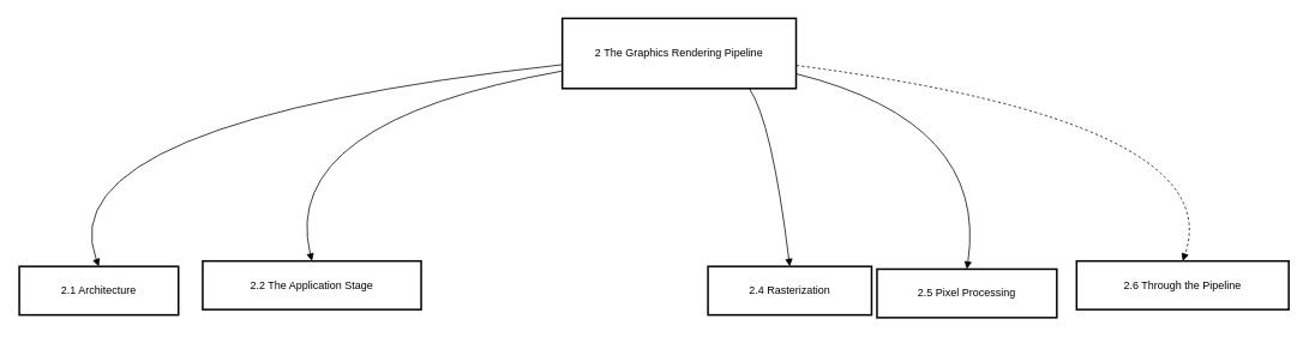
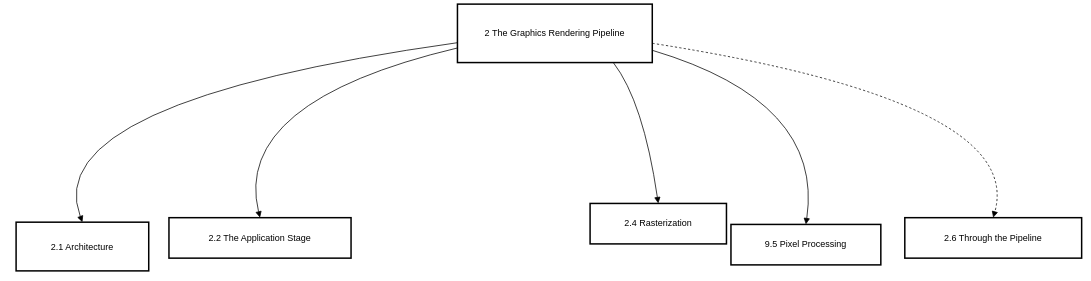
- <mxCell id="2" value="2 The Graphics Rendering Pipeline" style="whiteSpace=wrap;strokeWidth=2;" vertex="1" parent="1"><mxGeometry x="624" y="20" width="260" height="78" as="geometry" /></mxCell>
+ <mxCell id="2" value="2 The Graphics Rendering Pipeline" style="whiteSpace=wrap;strokeWidth=2;" vertex="1" parent="1"><mxGeometry x="609" y="5" width="260" height="78" as="geometry" /></mxCell>
- <mxCell id="7" value="2.6 Through the Pipeline" style="whiteSpace=wrap;strokeWidth=2;" vertex="1" parent="1"><mxGeometry x="1196" y="290" width="236" height="54" as="geometry" /></mxCell>
+ <mxCell id="7" value="2.6 Through the Pipeline" style="whiteSpace=wrap;strokeWidth=2;" vertex="1" parent="1"><mxGeometry x="1206" y="290" width="236" height="54" as="geometry" /></mxCell>
- <mxCell id="3" value="2.1 Architecture" style="whiteSpace=wrap;strokeWidth=2;" vertex="1" parent="1"><mxGeometry x="20" y="296" width="177" height="54" as="geometry" /></mxCell>
+ <mxCell id="3" value="2.1 Architecture" style="whiteSpace=wrap;strokeWidth=2;" vertex="1" parent="1"><mxGeometry x="20" y="296" width="177" height="65" as="geometry" /></mxCell>
- <mxCell id="5" value="2.4 Rasterization" style="whiteSpace=wrap;strokeWidth=2;" vertex="1" parent="1"><mxGeometry x="786" y="296" width="182" height="54" as="geometry" /></mxCell>
+ <mxCell id="5" value="2.4 Rasterization" style="whiteSpace=wrap;strokeWidth=2;" vertex="1" parent="1"><mxGeometry x="786" y="271" width="182" height="54" as="geometry" /></mxCell>
- <mxCell id="6" value="2.5 Pixel Processing" style="whiteSpace=wrap;strokeWidth=2;" vertex="1" parent="1"><mxGeometry x="974" y="299" width="200" height="54" as="geometry" /></mxCell>
+ <mxCell id="6" value="9.5 Pixel Processing" style="whiteSpace=wrap;strokeWidth=2;" vertex="1" parent="1"><mxGeometry x="974" y="299" width="200" height="54" as="geometry" /></mxCell>
